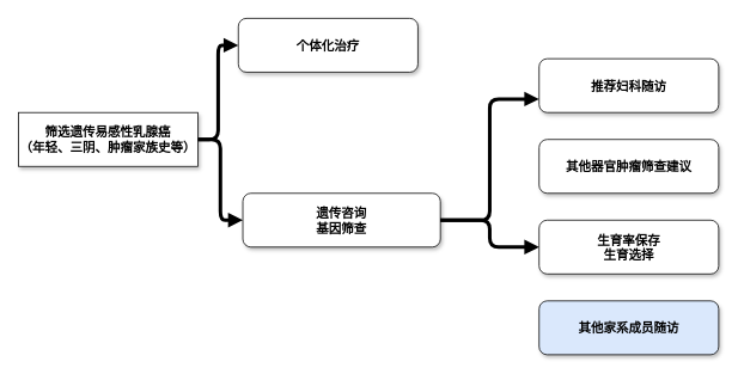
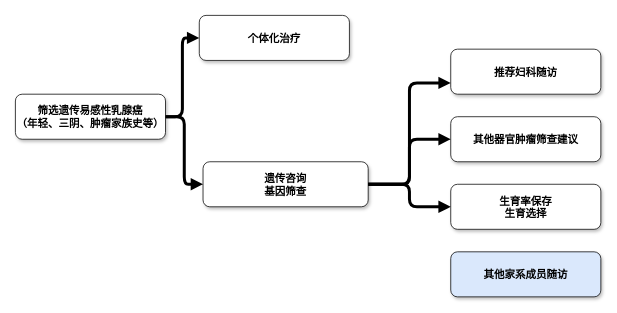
- <mxCell id="3" value="筛选遗传易感性乳腺癌&#10;（年轻、三阴、肿瘤家族史等）" style="shadow=1;fontStyle=1;fontSize=14;rounded=0;" parent="1" vertex="1"><mxGeometry x="20" y="125" width="200" height="60" as="geometry" /></mxCell>
+ <mxCell id="3" value="筛选遗传易感性乳腺癌&#10;（年轻、三阴、肿瘤家族史等）" style="rounded=1;shadow=1;fontStyle=1;fontSize=14;" parent="1" vertex="1"><mxGeometry x="20" y="125" width="200" height="60" as="geometry" /></mxCell>
+ <mxCell id="12" value="" style="edgeStyle=orthogonalEdgeStyle;elbow=vertical;strokeWidth=4;endArrow=block;endFill=1;fontStyle=1;orthogonal=1;" parent="1" source="4" target="9" edge="1"><mxGeometry width="100" height="100" relative="1" as="geometry"><mxPoint x="2" y="330.5" as="sourcePoint" /><mxPoint x="102" y="230.5" as="targetPoint" /></mxGeometry></mxCell>
